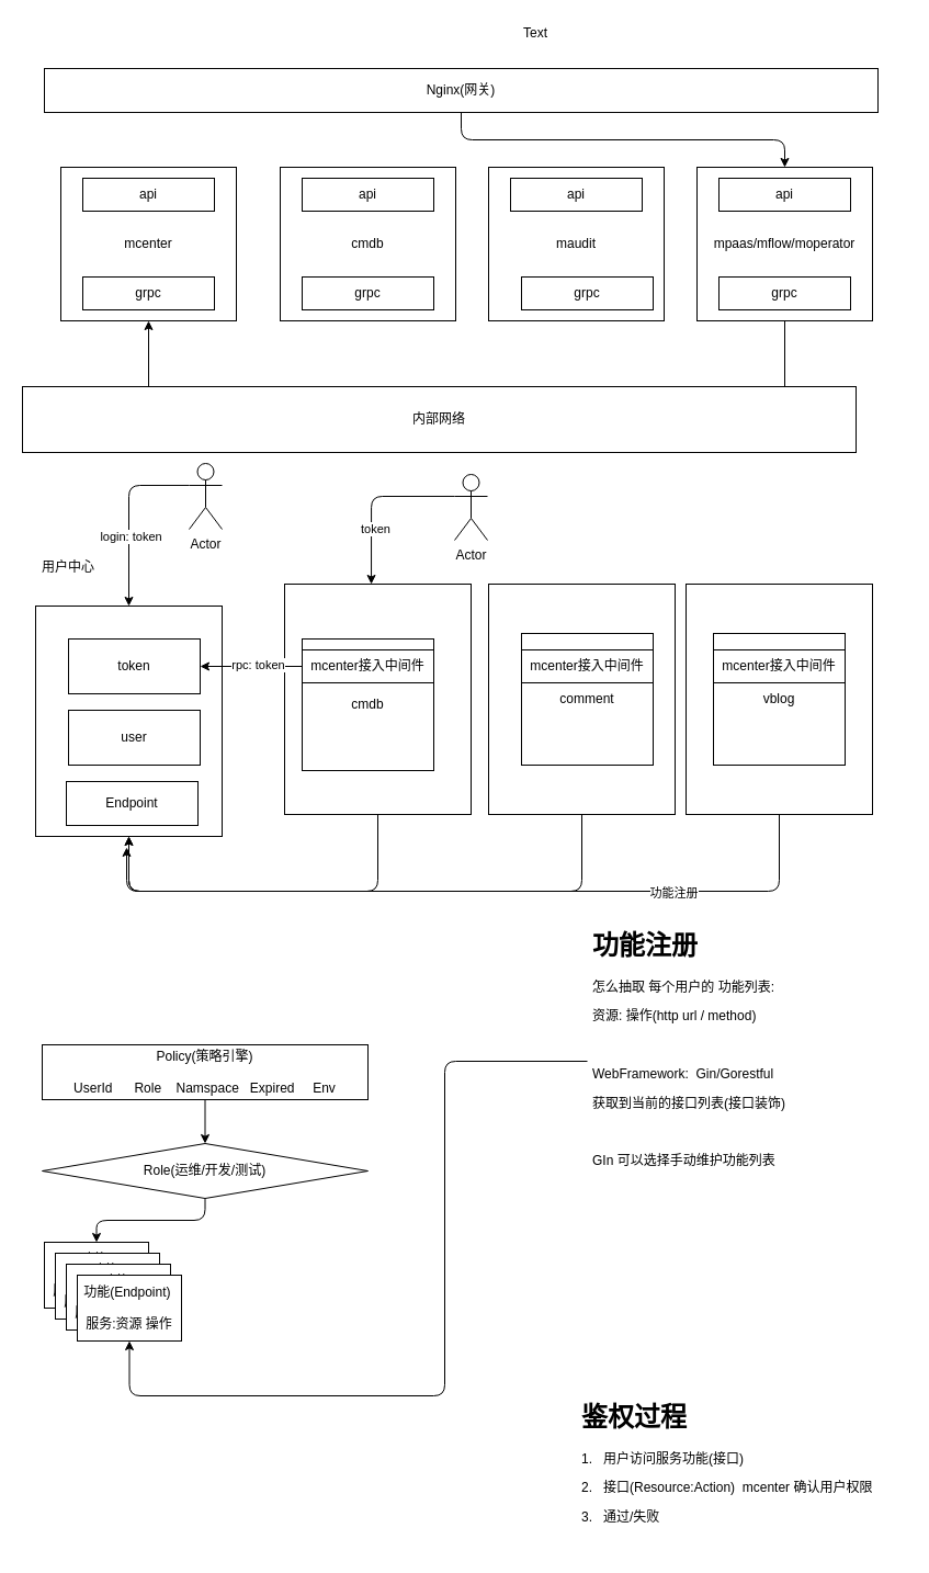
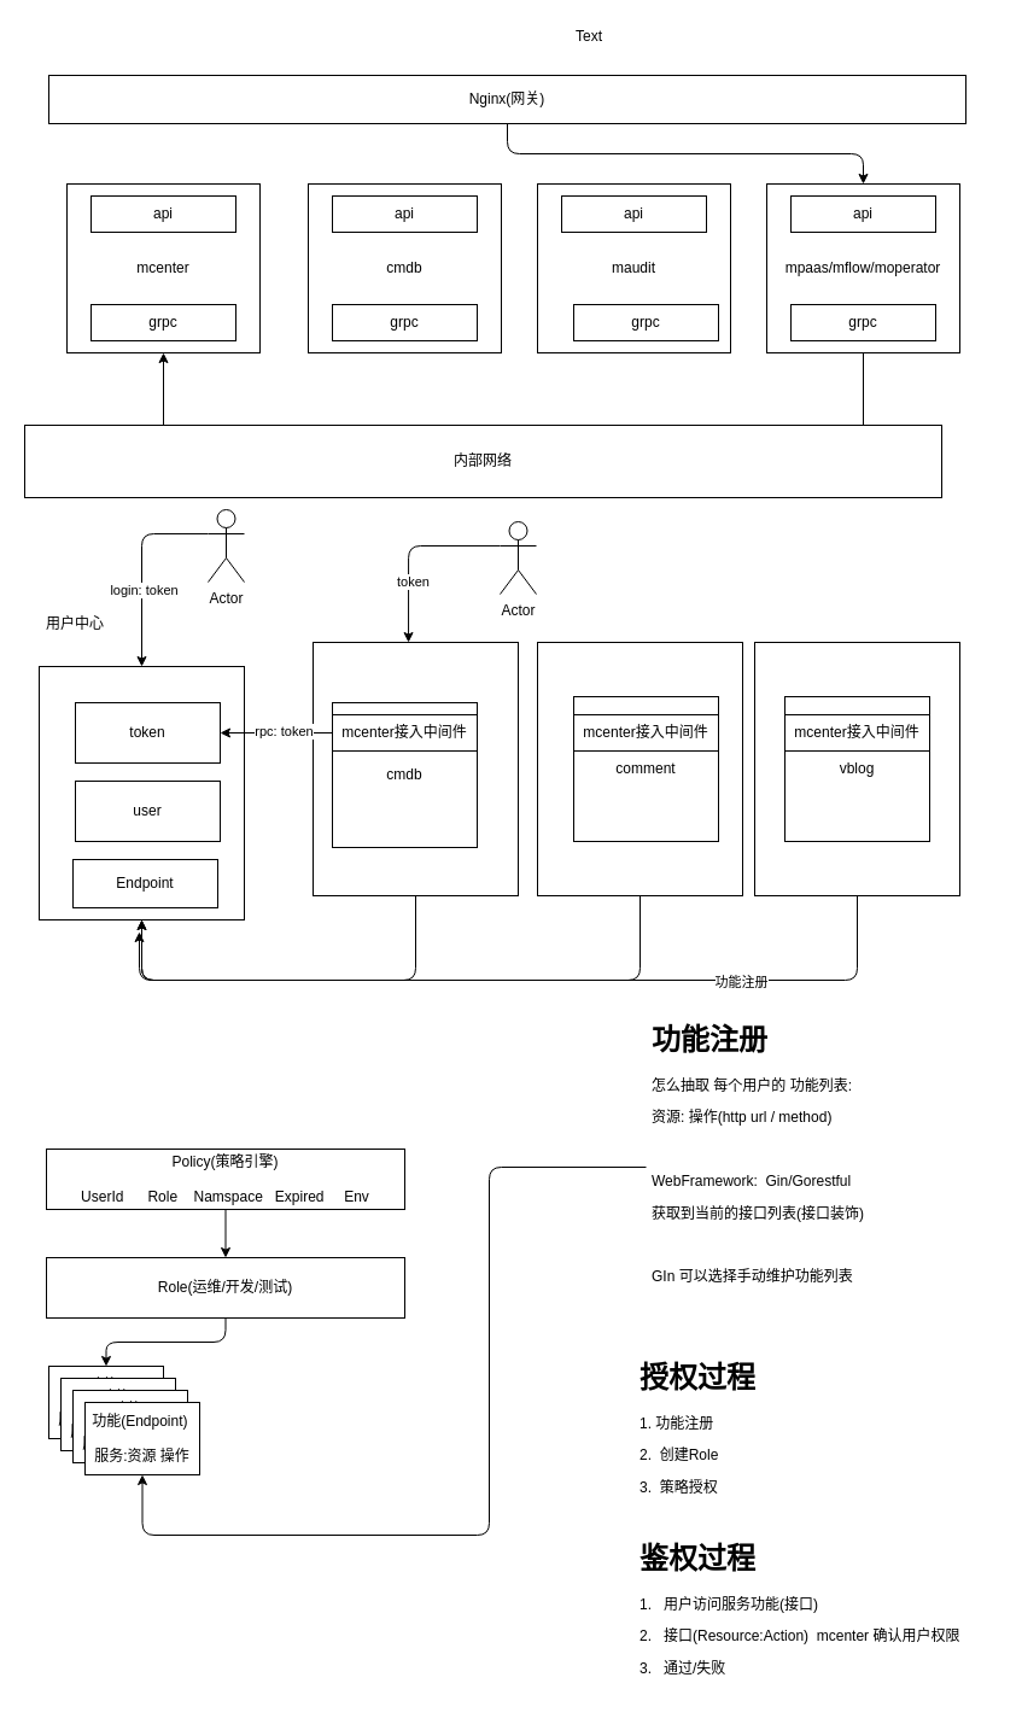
- <mxCell id="44" value="Role(运维/开发/测试)" style="rhombus;whiteSpace=wrap;html=1;" parent="1" vertex="1"><mxGeometry x="38" y="1042" width="297" height="50" as="geometry" /></mxCell>
+ <mxCell id="44" value="Role(运维/开发/测试)" style="rounded=0;whiteSpace=wrap;html=1;" parent="1" vertex="1"><mxGeometry x="38" y="1042" width="297" height="50" as="geometry" /></mxCell>
+ <mxCell id="54" value="&lt;h1&gt;授权过程&lt;/h1&gt;&lt;p&gt;1. 功能注册&lt;/p&gt;&lt;p&gt;2.&amp;nbsp; 创建Role&lt;/p&gt;&lt;p&gt;3.&amp;nbsp; 策略授权&lt;/p&gt;" style="text;html=1;strokeColor=none;fillColor=none;spacing=5;spacingTop=-20;whiteSpace=wrap;overflow=hidden;rounded=0;" parent="1" vertex="1"><mxGeometry x="525" y="1122" width="190" height="140" as="geometry" /></mxCell>
